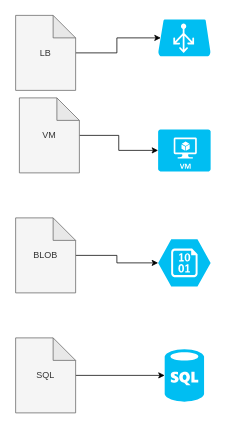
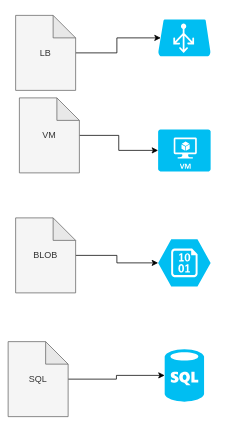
- <mxCell id="9" value="SQL" style="shape=note;whiteSpace=wrap;html=1;backgroundOutline=1;darkOpacity=0.05;fillColor=#f5f5f5;strokeColor=#666666;fontColor=#333333;" vertex="1" parent="1"><mxGeometry x="20" y="450" width="80" height="100" as="geometry" /></mxCell>
+ <mxCell id="9" value="SQL" style="shape=note;whiteSpace=wrap;html=1;backgroundOutline=1;darkOpacity=0.05;fillColor=#f5f5f5;strokeColor=#666666;fontColor=#333333;" vertex="1" parent="1"><mxGeometry x="10" y="455" width="80" height="100" as="geometry" /></mxCell>
